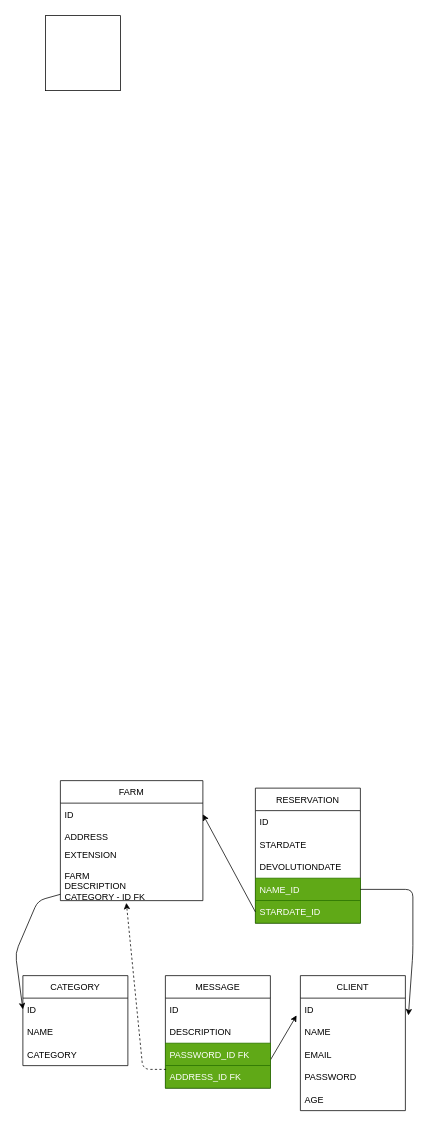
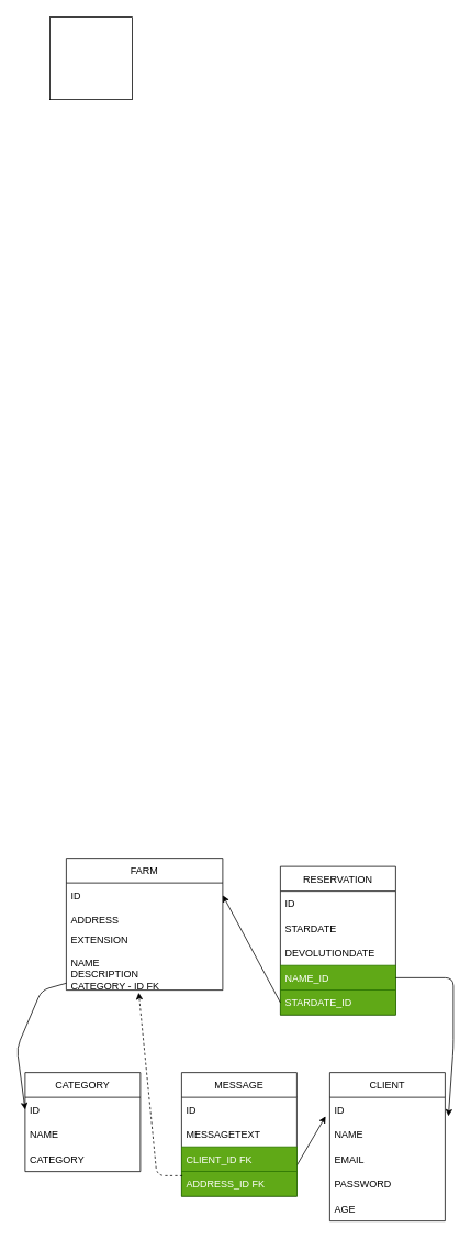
- <mxCell id="10" value="EXTENSION    &#10;&#10;FARM&#10;DESCRIPTION&#10;CATEGORY - ID FK&#10;" style="text;strokeColor=none;fillColor=none;align=left;verticalAlign=middle;spacingLeft=4;spacingRight=4;overflow=hidden;points=[[0,0.5],[1,0.5]];portConstraint=eastwest;rotatable=0;" vertex="1" parent="7"><mxGeometry y="90" width="190" height="70" as="geometry" /></mxCell>
+ <mxCell id="10" value="EXTENSION    &#10;&#10;NAME&#10;DESCRIPTION&#10;CATEGORY - ID FK&#10;" style="text;strokeColor=none;fillColor=none;align=left;verticalAlign=middle;spacingLeft=4;spacingRight=4;overflow=hidden;points=[[0,0.5],[1,0.5]];portConstraint=eastwest;rotatable=0;" vertex="1" parent="7"><mxGeometry y="90" width="190" height="70" as="geometry" /></mxCell>
- <mxCell id="14" value="DESCRIPTION" style="text;strokeColor=none;fillColor=none;align=left;verticalAlign=middle;spacingLeft=4;spacingRight=4;overflow=hidden;points=[[0,0.5],[1,0.5]];portConstraint=eastwest;rotatable=0;" vertex="1" parent="12"><mxGeometry y="60" width="140" height="30" as="geometry" /></mxCell>
+ <mxCell id="14" value="MESSAGETEXT" style="text;strokeColor=none;fillColor=none;align=left;verticalAlign=middle;spacingLeft=4;spacingRight=4;overflow=hidden;points=[[0,0.5],[1,0.5]];portConstraint=eastwest;rotatable=0;" vertex="1" parent="12"><mxGeometry y="60" width="140" height="30" as="geometry" /></mxCell>
- <mxCell id="15" value="PASSWORD_ID FK" style="text;strokeColor=#2D7600;fillColor=#60a917;align=left;verticalAlign=middle;spacingLeft=4;spacingRight=4;overflow=hidden;points=[[0,0.5],[1,0.5]];portConstraint=eastwest;rotatable=0;fontColor=#ffffff;" vertex="1" parent="12"><mxGeometry y="90" width="140" height="30" as="geometry" /></mxCell>
+ <mxCell id="15" value="CLIENT_ID FK" style="text;strokeColor=#2D7600;fillColor=#60a917;align=left;verticalAlign=middle;spacingLeft=4;spacingRight=4;overflow=hidden;points=[[0,0.5],[1,0.5]];portConstraint=eastwest;rotatable=0;fontColor=#ffffff;" vertex="1" parent="12"><mxGeometry y="90" width="140" height="30" as="geometry" /></mxCell>
